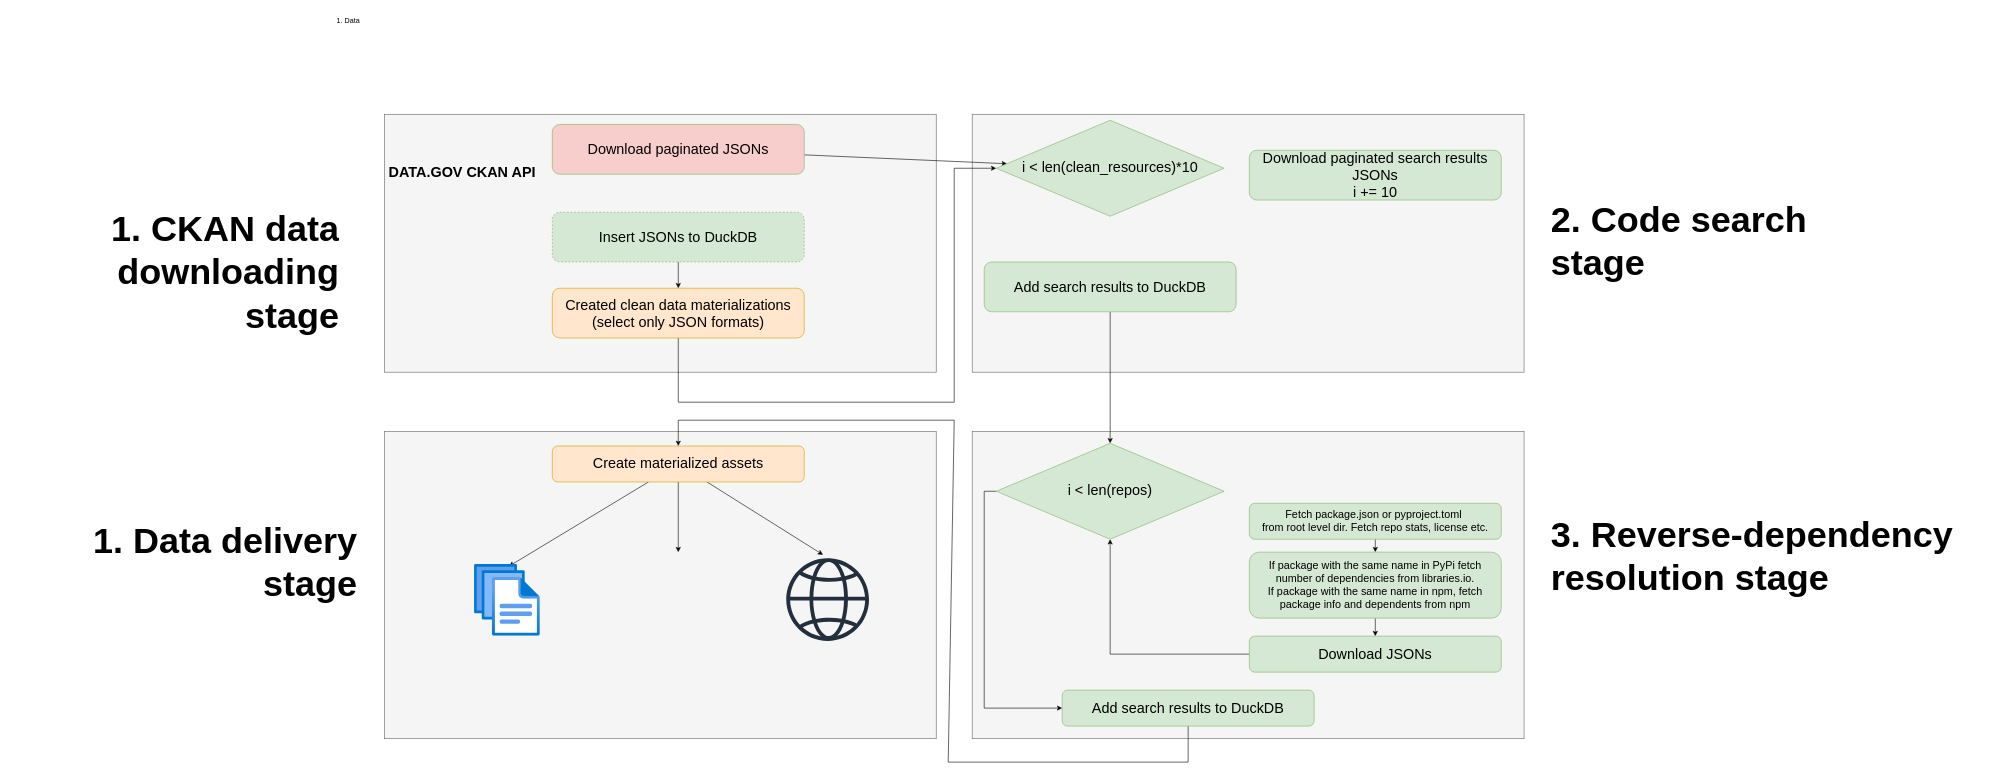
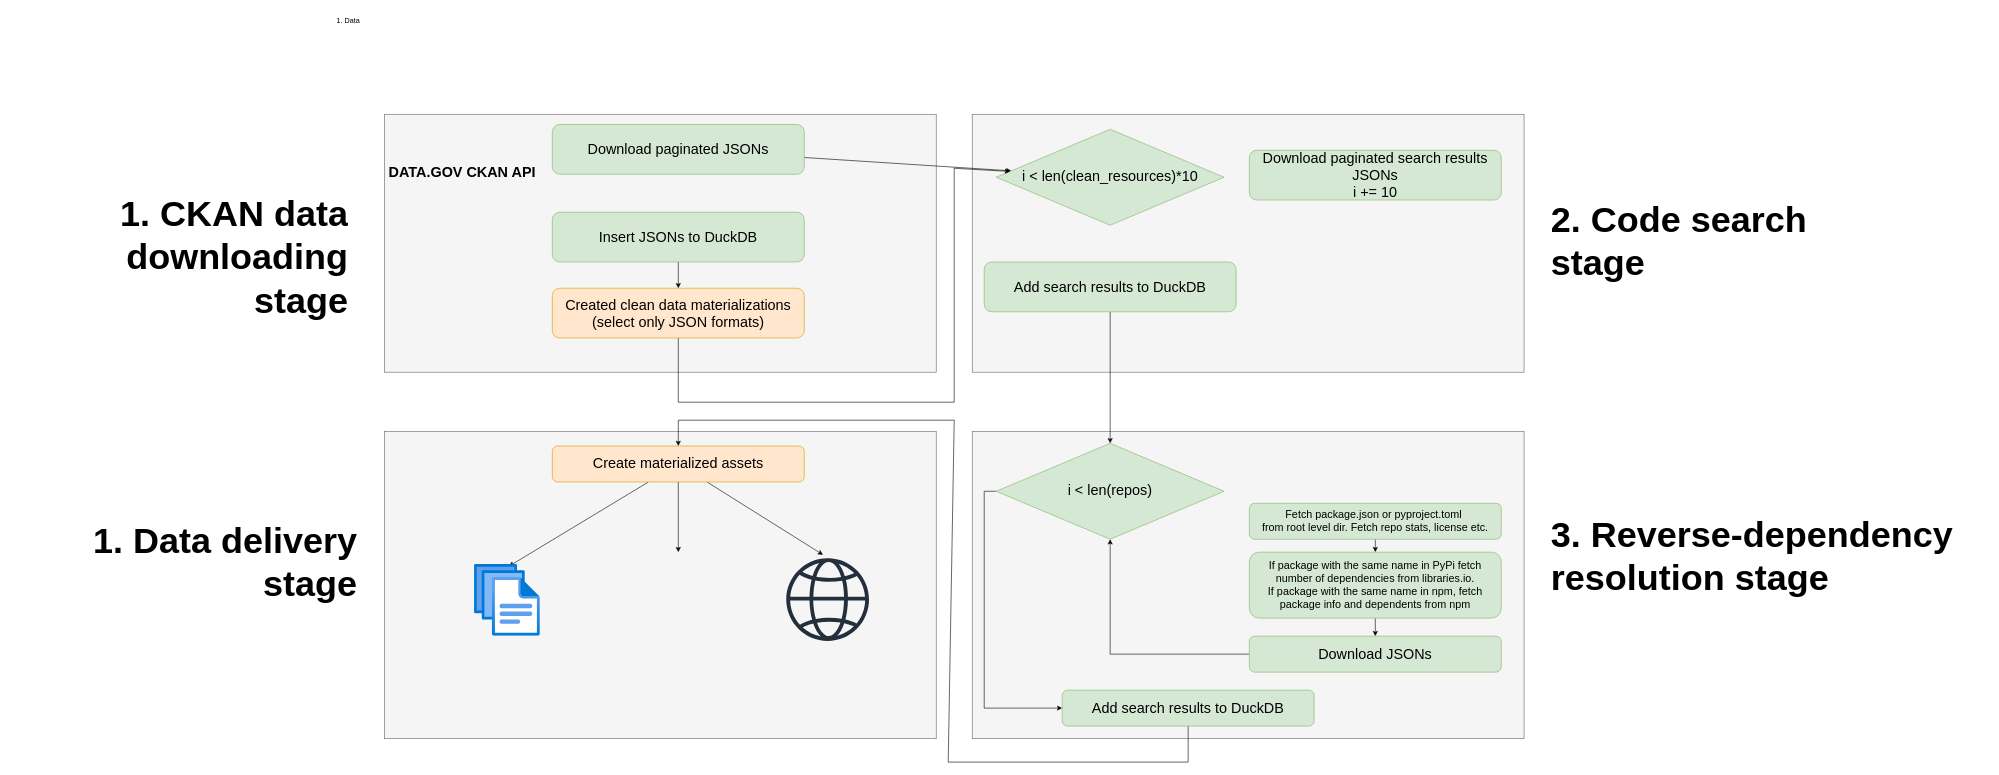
- <mxCell id="7" value="Download paginated JSONs" style="rounded=1;whiteSpace=wrap;html=1;fontSize=24;glass=0;strokeWidth=1;shadow=0;fillColor=#f8cecc;strokeColor=#82b366;" parent="1" vertex="1"><mxGeometry x="920" y="207" width="420" height="83" as="geometry" /></mxCell>
+ <mxCell id="7" value="Download paginated JSONs" style="rounded=1;whiteSpace=wrap;html=1;fontSize=24;glass=0;strokeWidth=1;shadow=0;fillColor=#d5e8d4;strokeColor=#82b366;" parent="1" vertex="1"><mxGeometry x="920" y="207" width="420" height="83" as="geometry" /></mxCell>
- <mxCell id="8" value="i &amp;lt; len(clean_resources)*10" style="rhombus;whiteSpace=wrap;html=1;shadow=0;fontFamily=Helvetica;fontSize=24;align=center;strokeWidth=1;spacing=6;spacingTop=-4;fillColor=#d5e8d4;strokeColor=#82b366;" parent="1" vertex="1"><mxGeometry x="1660" y="200" width="380" height="160" as="geometry" /></mxCell>
+ <mxCell id="8" value="i &amp;lt; len(clean_resources)*10" style="rhombus;whiteSpace=wrap;html=1;shadow=0;fontFamily=Helvetica;fontSize=24;align=center;strokeWidth=1;spacing=6;spacingTop=-4;fillColor=#d5e8d4;strokeColor=#82b366;" parent="1" vertex="1"><mxGeometry x="1660" y="215" width="380" height="160" as="geometry" /></mxCell>
- <mxCell id="18" value="Insert JSONs to DuckDB" style="rounded=1;whiteSpace=wrap;html=1;fontSize=24;glass=0;strokeWidth=1;shadow=0;fillColor=#d5e8d4;strokeColor=#82b366;dashed=1;" parent="1" vertex="1"><mxGeometry x="920" y="353.25" width="420" height="83" as="geometry" /></mxCell>
+ <mxCell id="18" value="Insert JSONs to DuckDB" style="rounded=1;whiteSpace=wrap;html=1;fontSize=24;glass=0;strokeWidth=1;shadow=0;fillColor=#d5e8d4;strokeColor=#82b366;" parent="1" vertex="1"><mxGeometry x="920" y="353.25" width="420" height="83" as="geometry" /></mxCell>
- <mxCell id="45" value="&lt;h1 style=&quot;&quot;&gt;&lt;font style=&quot;font-size: 60px;&quot;&gt;1. CKAN data downloading stage&lt;/font&gt;&lt;/h1&gt;" style="text;html=1;strokeColor=none;fillColor=none;spacing=5;spacingTop=-20;whiteSpace=wrap;overflow=hidden;rounded=0;align=right;" parent="1" vertex="1"><mxGeometry x="20" y="340" width="550" height="230" as="geometry" /></mxCell>
+ <mxCell id="45" value="&lt;h1 style=&quot;&quot;&gt;&lt;font style=&quot;font-size: 60px;&quot;&gt;1. CKAN data downloading stage&lt;/font&gt;&lt;/h1&gt;" style="text;html=1;strokeColor=none;fillColor=none;spacing=5;spacingTop=-20;whiteSpace=wrap;overflow=hidden;rounded=0;align=right;" parent="1" vertex="1"><mxGeometry x="35" y="315" width="550" height="230" as="geometry" /></mxCell>
